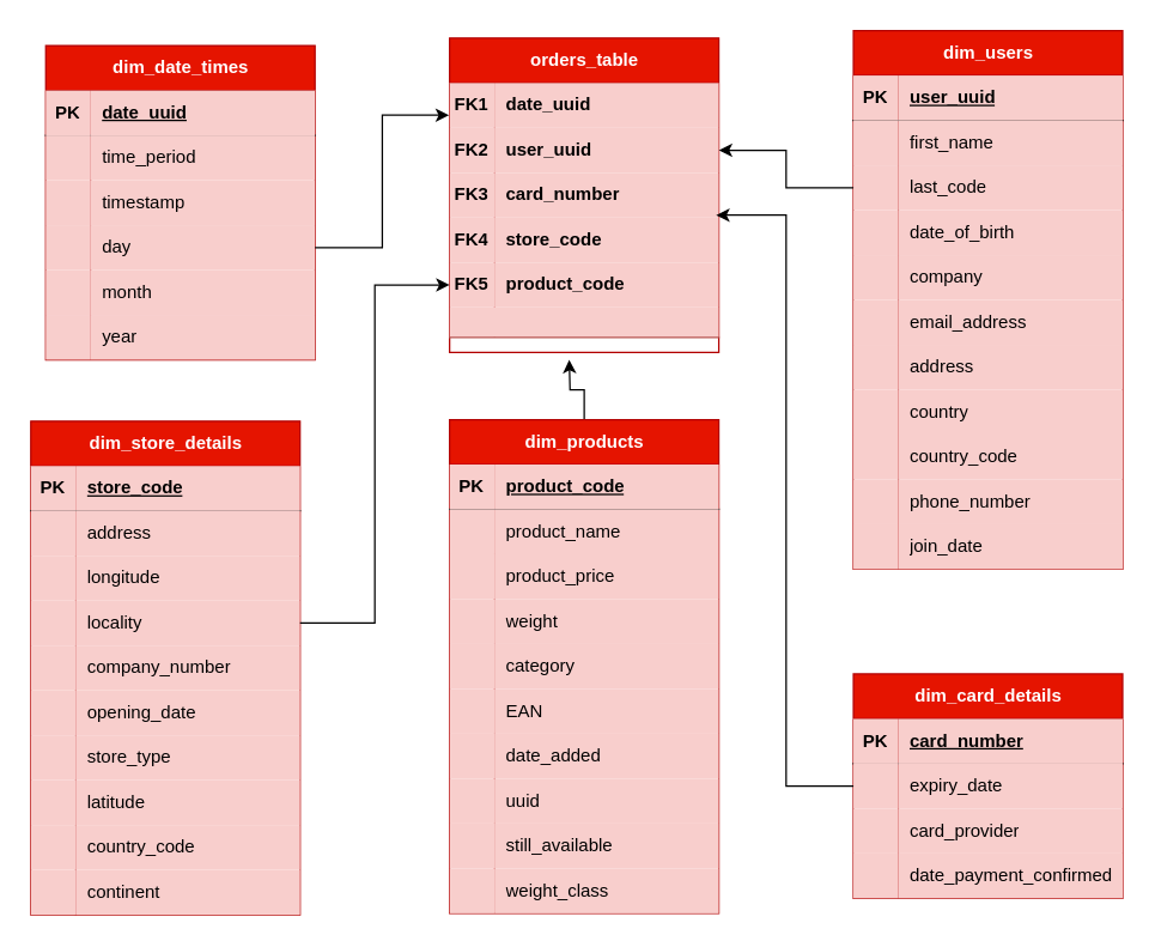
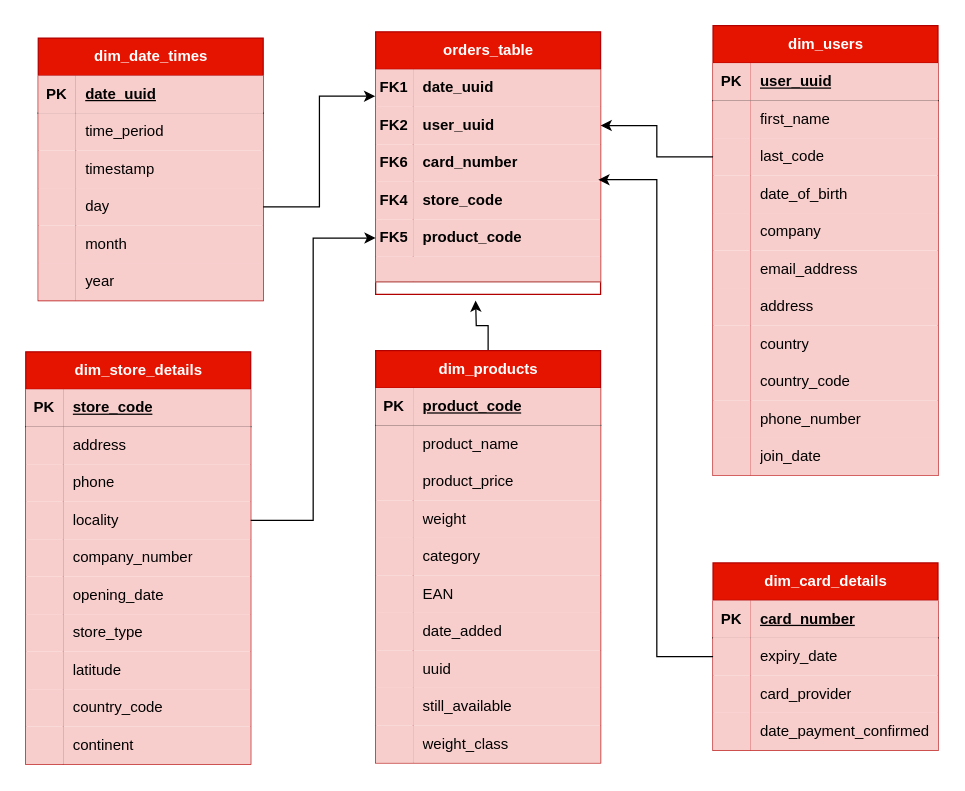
- <mxCell id="126" value="&lt;b&gt;FK3&lt;/b&gt;" style="shape=partialRectangle;connectable=0;fillColor=#f8cecc;top=0;left=0;bottom=0;right=0;editable=1;overflow=hidden;whiteSpace=wrap;html=1;strokeColor=#b85450;" vertex="1" parent="125"><mxGeometry width="30" height="30" as="geometry"><mxRectangle width="30" height="30" as="alternateBounds" /></mxGeometry></mxCell>
+ <mxCell id="126" value="&lt;b&gt;FK6&lt;/b&gt;" style="shape=partialRectangle;connectable=0;fillColor=#f8cecc;top=0;left=0;bottom=0;right=0;editable=1;overflow=hidden;whiteSpace=wrap;html=1;strokeColor=#b85450;" vertex="1" parent="125"><mxGeometry width="30" height="30" as="geometry"><mxRectangle width="30" height="30" as="alternateBounds" /></mxGeometry></mxCell>
- <mxCell id="64" value="longitude" style="shape=partialRectangle;connectable=0;fillColor=#f8cecc;top=0;left=0;bottom=0;right=0;align=left;spacingLeft=6;overflow=hidden;whiteSpace=wrap;html=1;strokeColor=#b85450;" vertex="1" parent="62"><mxGeometry x="30" width="150" height="30" as="geometry"><mxRectangle width="150" height="30" as="alternateBounds" /></mxGeometry></mxCell>
+ <mxCell id="64" value="phone" style="shape=partialRectangle;connectable=0;fillColor=#f8cecc;top=0;left=0;bottom=0;right=0;align=left;spacingLeft=6;overflow=hidden;whiteSpace=wrap;html=1;strokeColor=#b85450;" vertex="1" parent="62"><mxGeometry x="30" width="150" height="30" as="geometry"><mxRectangle width="150" height="30" as="alternateBounds" /></mxGeometry></mxCell>
